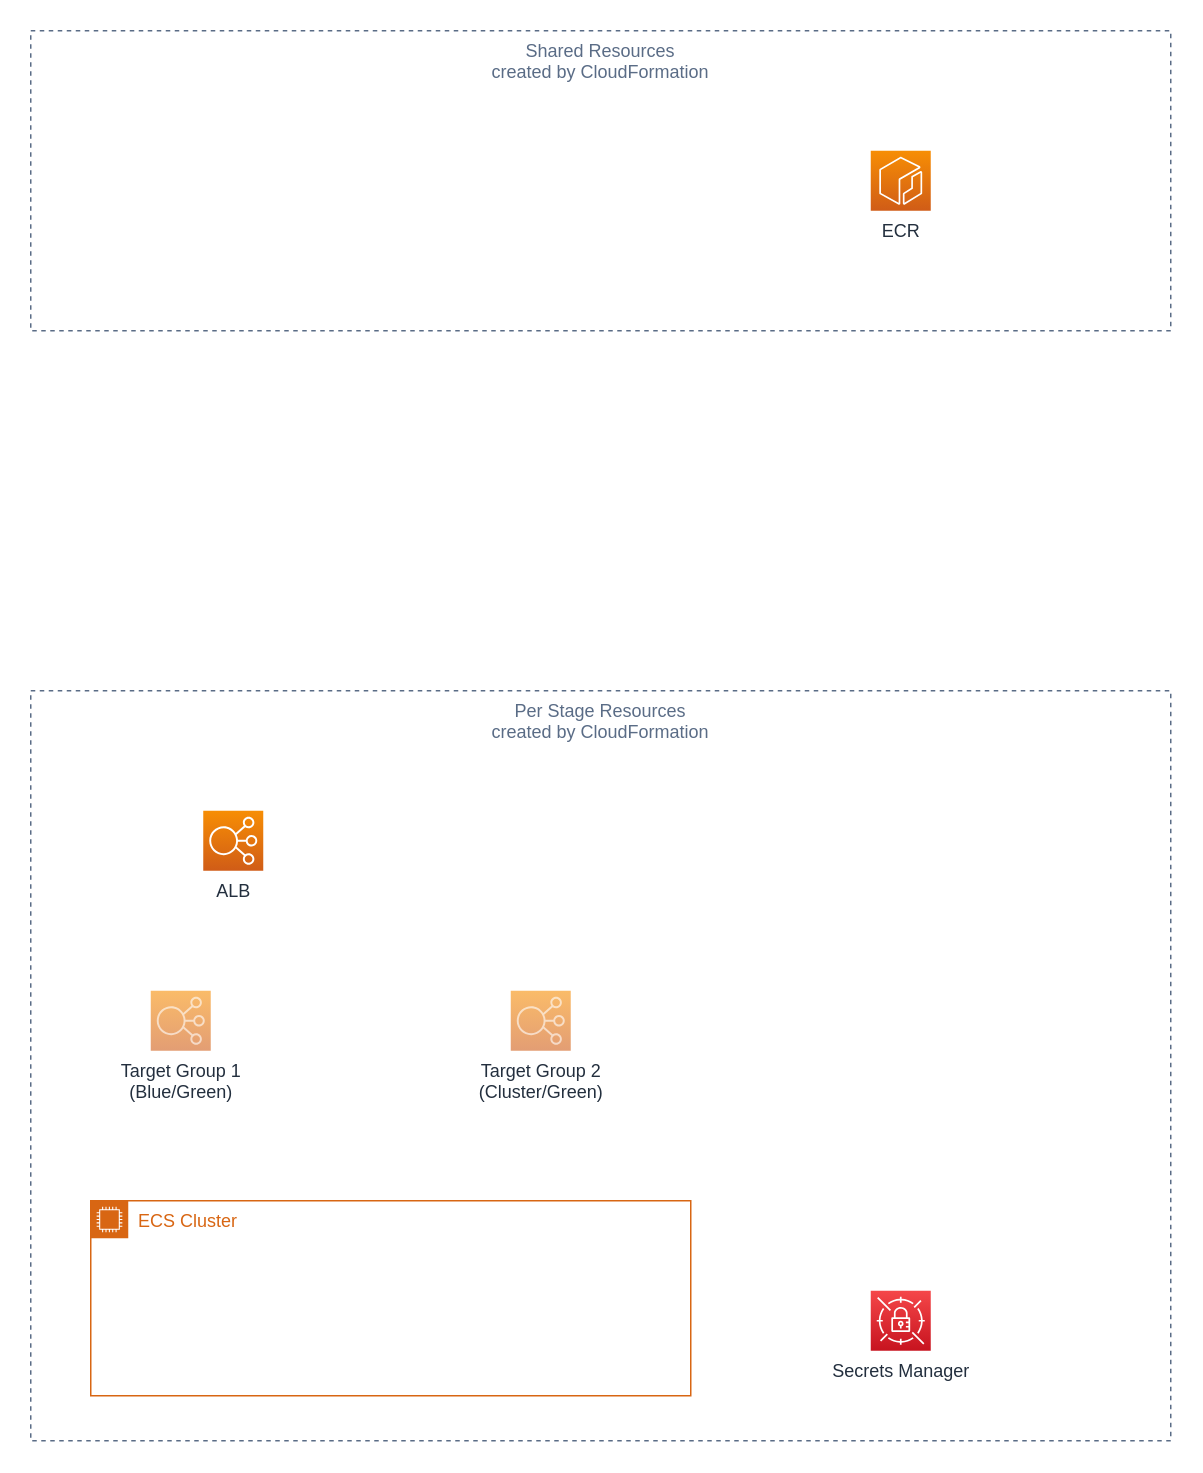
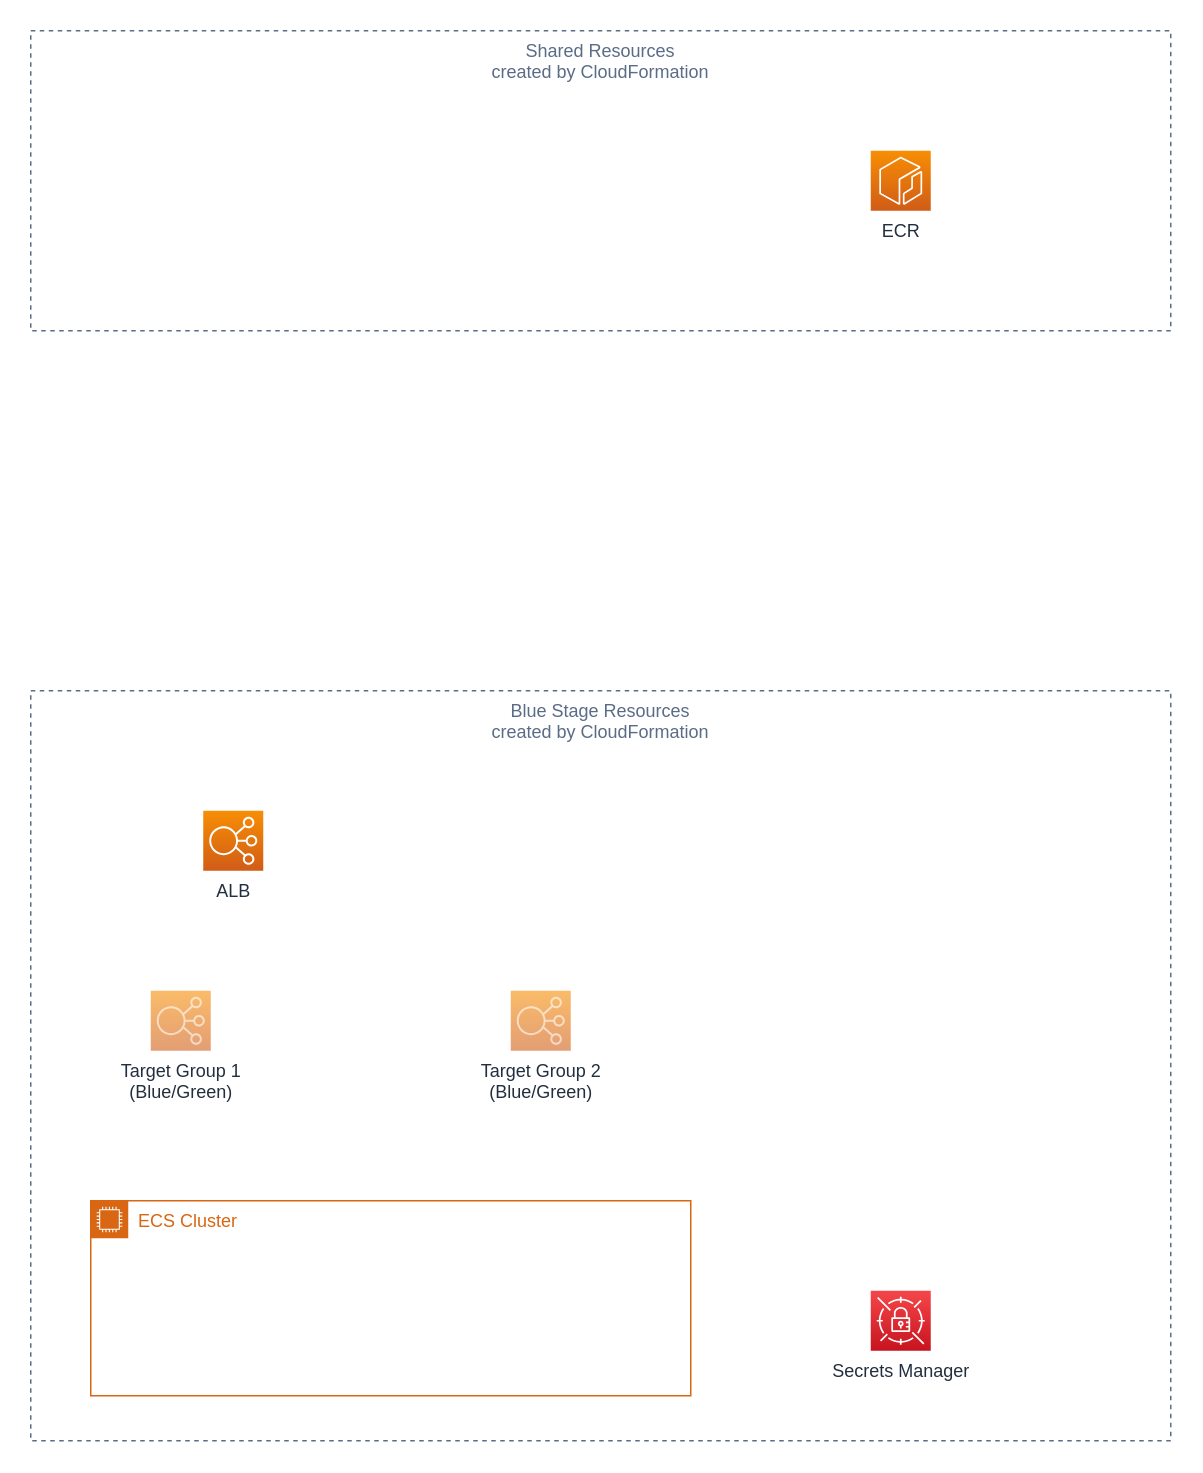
- <mxCell id="3" value="Per Stage Resources&#10;created by CloudFormation" style="fillColor=none;strokeColor=#5A6C86;dashed=1;verticalAlign=top;fontStyle=0;fontColor=#5A6C86;" vertex="1" parent="1"><mxGeometry x="20" y="460" width="760" height="500" as="geometry" /></mxCell>
+ <mxCell id="3" value="Blue Stage Resources&#10;created by CloudFormation" style="fillColor=none;strokeColor=#5A6C86;dashed=1;verticalAlign=top;fontStyle=0;fontColor=#5A6C86;" vertex="1" parent="1"><mxGeometry x="20" y="460" width="760" height="500" as="geometry" /></mxCell>
- <mxCell id="7" value="Target Group 2&lt;br&gt;(Cluster/Green)" style="sketch=0;points=[[0,0,0],[0.25,0,0],[0.5,0,0],[0.75,0,0],[1,0,0],[0,1,0],[0.25,1,0],[0.5,1,0],[0.75,1,0],[1,1,0],[0,0.25,0],[0,0.5,0],[0,0.75,0],[1,0.25,0],[1,0.5,0],[1,0.75,0]];outlineConnect=0;fontColor=#232F3E;gradientColor=#F78E04;gradientDirection=north;fillColor=#D05C17;strokeColor=#ffffff;dashed=0;verticalLabelPosition=bottom;verticalAlign=top;align=center;html=1;fontSize=12;fontStyle=0;aspect=fixed;shape=mxgraph.aws4.resourceIcon;resIcon=mxgraph.aws4.elastic_load_balancing;opacity=60;" vertex="1" parent="1"><mxGeometry x="340" y="660" width="40" height="40" as="geometry" /></mxCell>
+ <mxCell id="7" value="Target Group 2&lt;br&gt;(Blue/Green)" style="sketch=0;points=[[0,0,0],[0.25,0,0],[0.5,0,0],[0.75,0,0],[1,0,0],[0,1,0],[0.25,1,0],[0.5,1,0],[0.75,1,0],[1,1,0],[0,0.25,0],[0,0.5,0],[0,0.75,0],[1,0.25,0],[1,0.5,0],[1,0.75,0]];outlineConnect=0;fontColor=#232F3E;gradientColor=#F78E04;gradientDirection=north;fillColor=#D05C17;strokeColor=#ffffff;dashed=0;verticalLabelPosition=bottom;verticalAlign=top;align=center;html=1;fontSize=12;fontStyle=0;aspect=fixed;shape=mxgraph.aws4.resourceIcon;resIcon=mxgraph.aws4.elastic_load_balancing;opacity=60;" vertex="1" parent="1"><mxGeometry x="340" y="660" width="40" height="40" as="geometry" /></mxCell>
